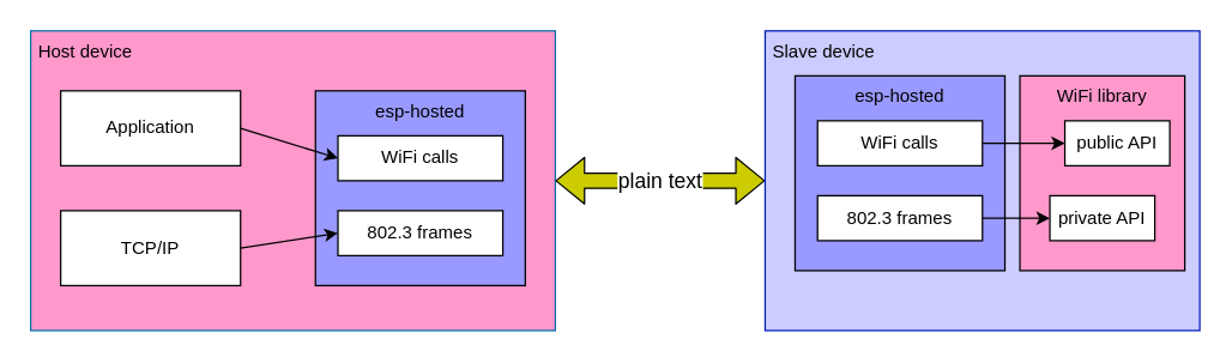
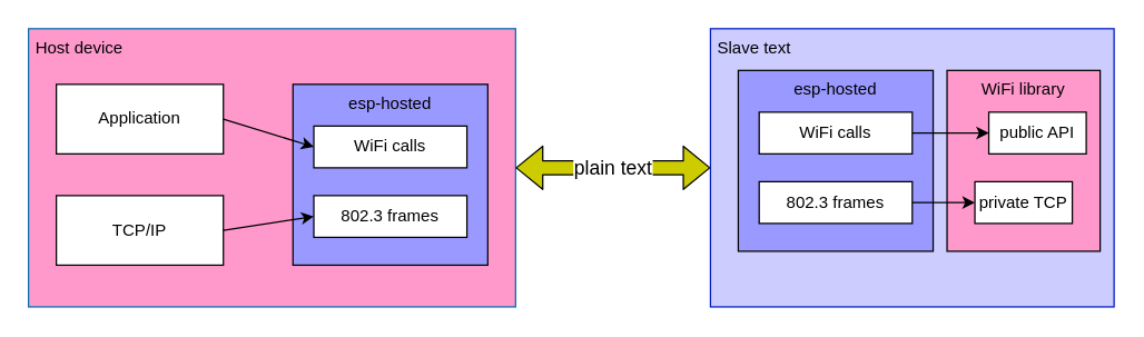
- <mxCell id="11" value="&amp;nbsp;Slave device" style="rounded=0;whiteSpace=wrap;html=1;align=left;verticalAlign=top;fillColor=#CCCCFF;fontColor=#000000;strokeColor=#001DBC;" parent="1" vertex="1"><mxGeometry x="510" y="20" width="290" height="200" as="geometry" /></mxCell>
+ <mxCell id="11" value="&amp;nbsp;Slave text" style="rounded=0;whiteSpace=wrap;html=1;align=left;verticalAlign=top;fillColor=#CCCCFF;fontColor=#000000;strokeColor=#001DBC;" parent="1" vertex="1"><mxGeometry x="510" y="20" width="290" height="200" as="geometry" /></mxCell>
- <mxCell id="17" value="private API" style="rounded=0;whiteSpace=wrap;html=1;" parent="1" vertex="1"><mxGeometry x="700" y="130" width="70" height="30" as="geometry" /></mxCell>
+ <mxCell id="17" value="private TCP" style="rounded=0;whiteSpace=wrap;html=1;" parent="1" vertex="1"><mxGeometry x="700" y="130" width="70" height="30" as="geometry" /></mxCell>
